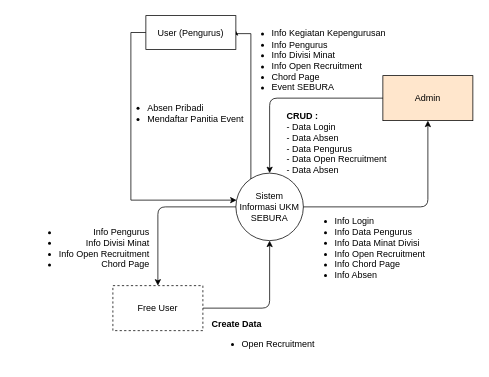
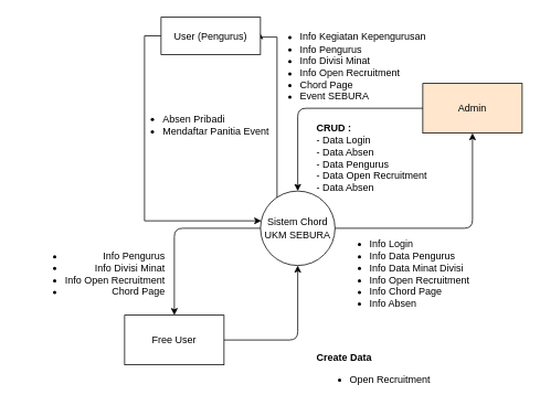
- <mxCell id="3" value="Sistem Informasi UKM SEBURA" style="ellipse;whiteSpace=wrap;html=1;aspect=fixed;" parent="1" vertex="1"><mxGeometry x="314" y="230" width="90" height="90" as="geometry" /></mxCell>
+ <mxCell id="3" value="Sistem Chord UKM SEBURA" style="ellipse;whiteSpace=wrap;html=1;aspect=fixed;" parent="1" vertex="1"><mxGeometry x="314" y="230" width="90" height="90" as="geometry" /></mxCell>
- <mxCell id="8" value="Free User" style="rounded=0;whiteSpace=wrap;html=1;dashed=1;" parent="1" vertex="1"><mxGeometry x="150" y="380" width="120" height="60" as="geometry" /></mxCell>
+ <mxCell id="8" value="Free User" style="rounded=0;whiteSpace=wrap;html=1;" parent="1" vertex="1"><mxGeometry x="150" y="380" width="120" height="60" as="geometry" /></mxCell>
- <mxCell id="13" value="Create Data&lt;br&gt;&lt;ul&gt;&lt;li&gt;&lt;span style=&quot;font-weight: normal&quot;&gt;Open Recruitment&lt;/span&gt;&lt;/li&gt;&lt;/ul&gt;" style="text;html=1;strokeColor=none;fillColor=none;align=left;verticalAlign=middle;whiteSpace=wrap;rounded=0;fontStyle=1" parent="1" vertex="1"><mxGeometry x="280" y="420" width="170" height="60" as="geometry" /></mxCell>
+ <mxCell id="13" value="Create Data&lt;br&gt;&lt;ul&gt;&lt;li&gt;&lt;span style=&quot;font-weight: normal&quot;&gt;Open Recruitment&lt;/span&gt;&lt;/li&gt;&lt;/ul&gt;" style="text;html=1;strokeColor=none;fillColor=none;align=left;verticalAlign=middle;whiteSpace=wrap;rounded=0;fontStyle=1" parent="1" vertex="1"><mxGeometry x="380" y="420" width="170" height="60" as="geometry" /></mxCell>
